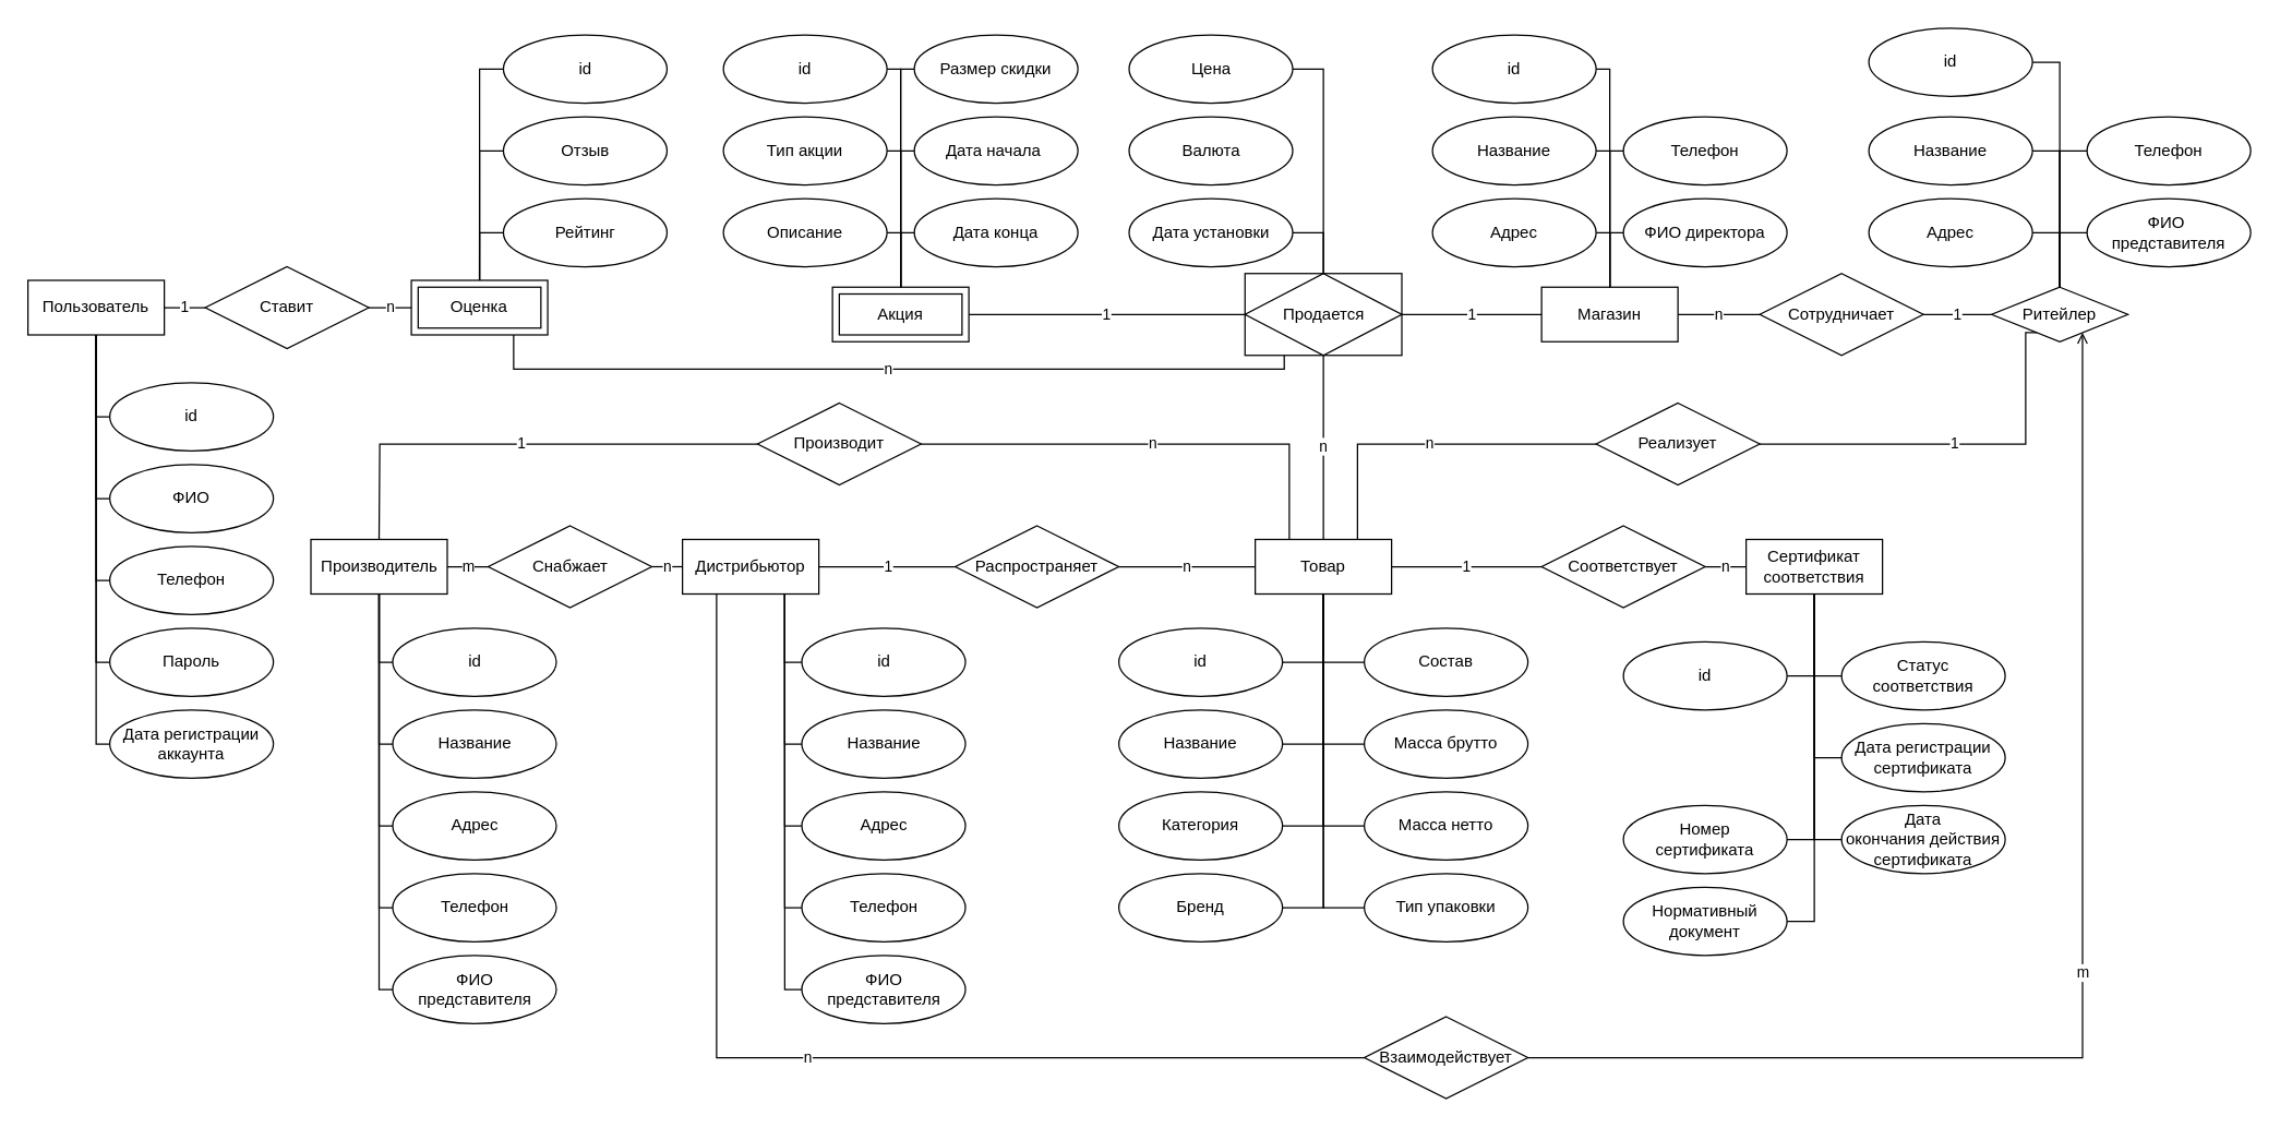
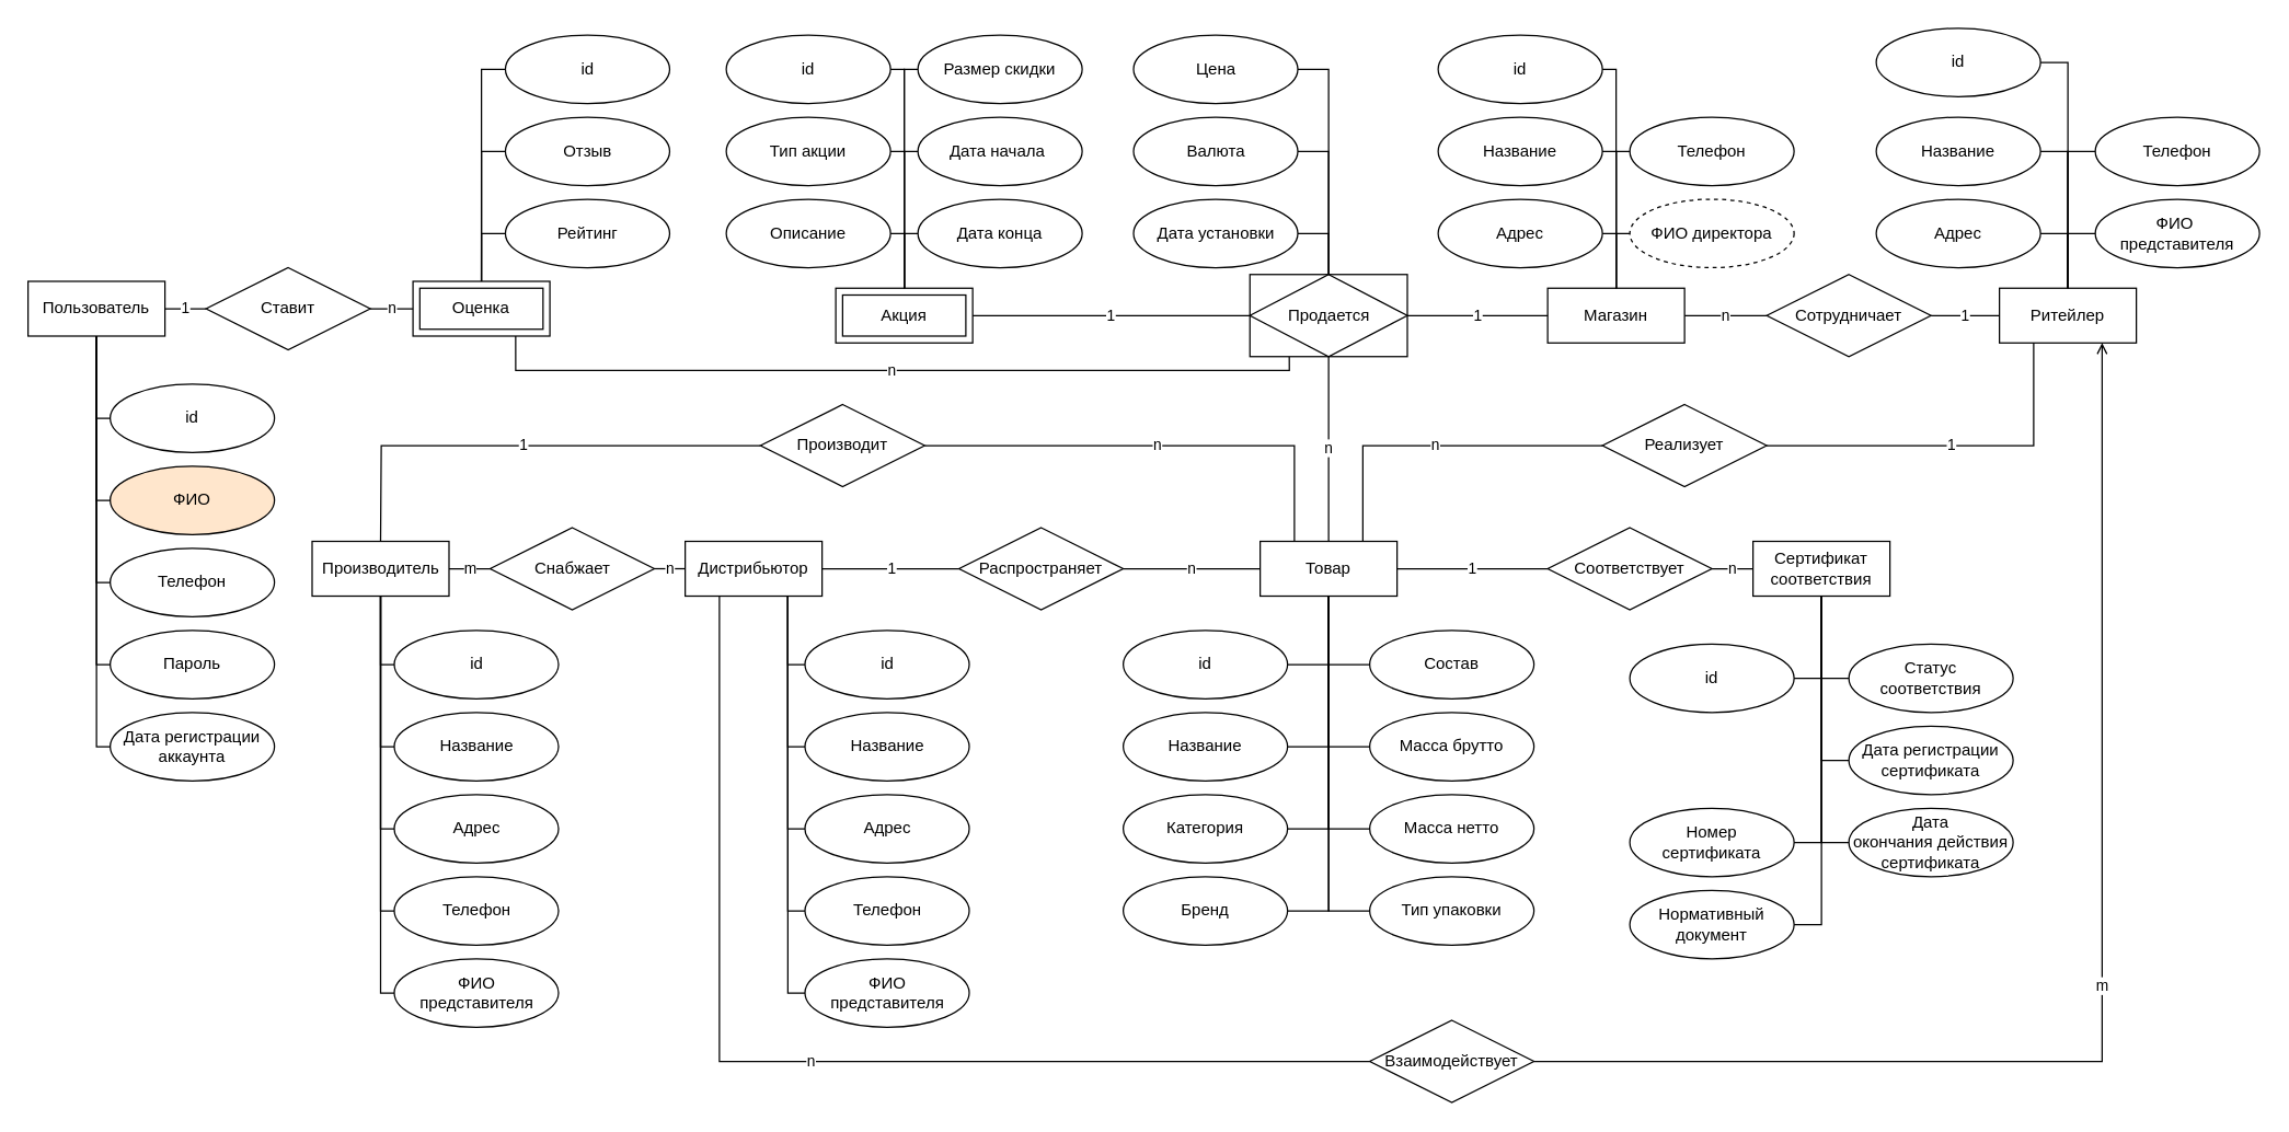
+ <mxCell id="86" value="" style="endArrow=none;html=1;rounded=0;entryX=1;entryY=0.5;entryDx=0;entryDy=0;exitX=0.5;exitY=0;exitDx=0;exitDy=0;edgeStyle=orthogonalEdgeStyle;" parent="1" source="76" target="43" edge="1"><mxGeometry width="50" height="50" relative="1" as="geometry"><mxPoint x="890" y="270" as="sourcePoint" /><mxPoint x="940" y="220" as="targetPoint" /></mxGeometry></mxCell>
- <mxCell id="113" value="ФИО директора" style="ellipse;whiteSpace=wrap;html=1;align=center;direction=east;flipV=0;flipH=0;" parent="1" vertex="1"><mxGeometry x="1190" y="145" width="120" height="50" as="geometry" /></mxCell>
+ <mxCell id="113" value="ФИО директора" style="ellipse;whiteSpace=wrap;html=1;align=center;direction=east;flipV=0;flipH=0;dashed=1;" parent="1" vertex="1"><mxGeometry x="1190" y="145" width="120" height="50" as="geometry" /></mxCell>
- <mxCell id="57" value="Ритейлер" style="rhombus;whiteSpace=wrap;html=1;align=center;direction=east;flipV=0;flipH=0;" parent="1" vertex="1"><mxGeometry x="1460" y="210" width="100" height="40" as="geometry" /></mxCell>
+ <mxCell id="57" value="Ритейлер" style="whiteSpace=wrap;html=1;align=center;direction=east;flipV=0;flipH=0;" parent="1" vertex="1"><mxGeometry x="1460" y="210" width="100" height="40" as="geometry" /></mxCell>
- <mxCell id="127" value="ФИО" style="ellipse;whiteSpace=wrap;html=1;align=center;direction=east;flipV=0;flipH=0;" vertex="1" parent="1"><mxGeometry x="80" y="340" width="120" height="50" as="geometry" /></mxCell>
+ <mxCell id="127" value="ФИО" style="ellipse;whiteSpace=wrap;html=1;align=center;direction=east;flipV=0;flipH=0;fillColor=#ffe6cc;" vertex="1" parent="1"><mxGeometry x="80" y="340" width="120" height="50" as="geometry" /></mxCell>
